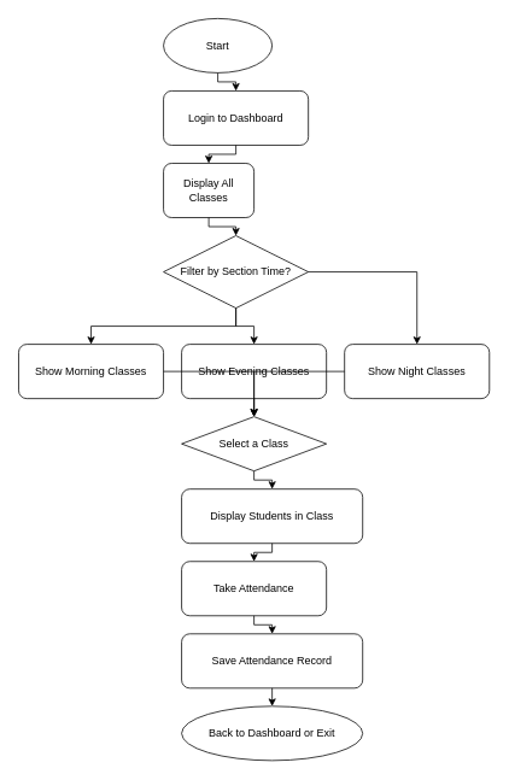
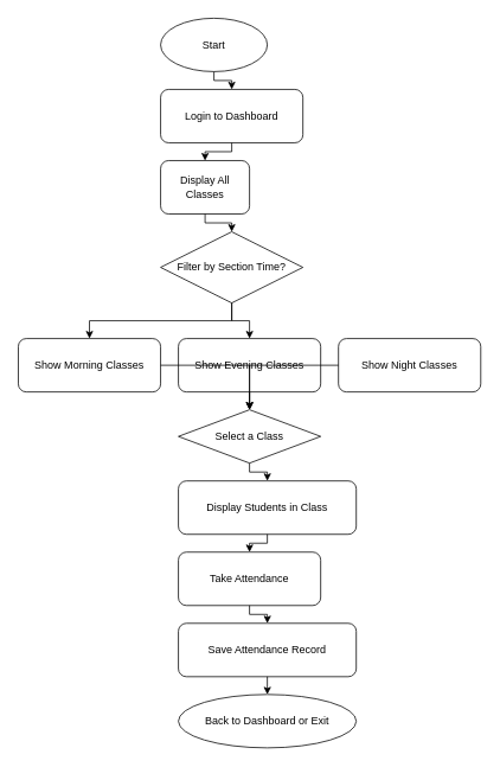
- <mxCell id="19" style="edgeStyle=orthogonalEdgeStyle;rounded=0;" edge="1" parent="1" source="5" target="8"><mxGeometry relative="1" as="geometry" /></mxCell>
